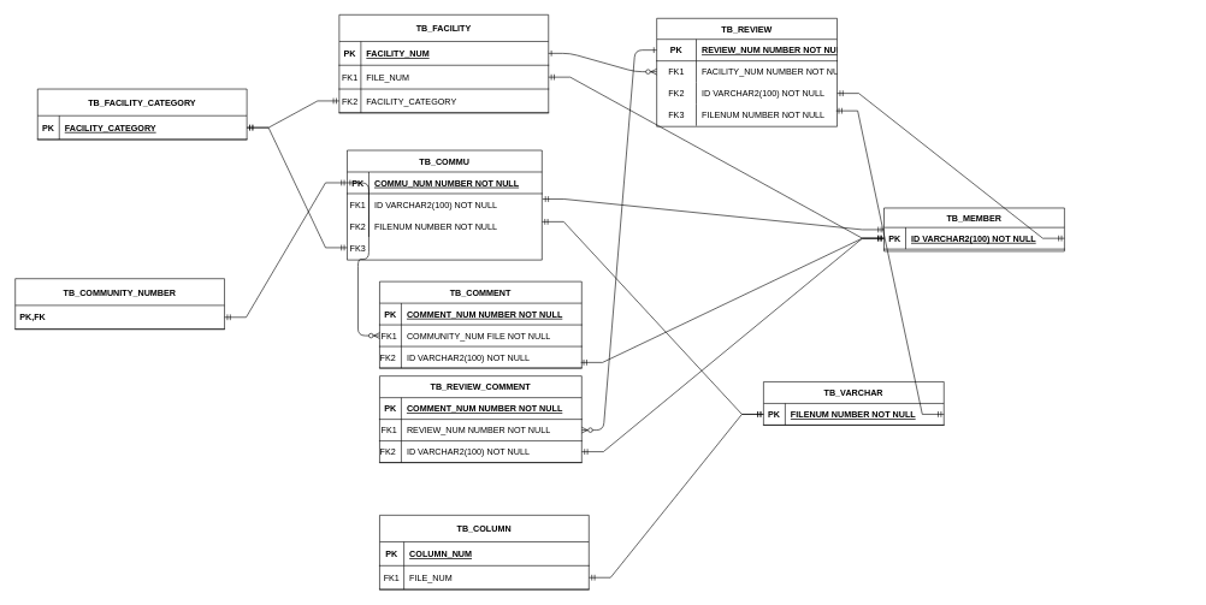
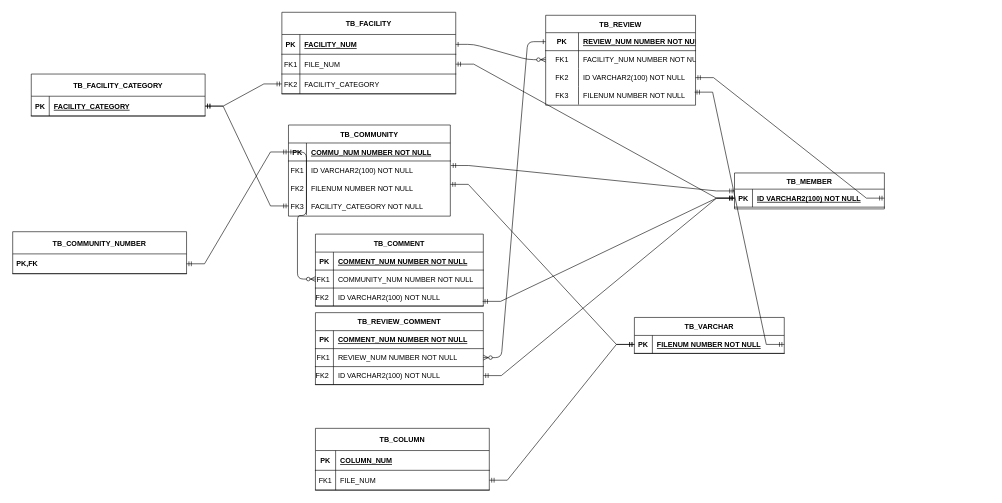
- <mxCell id="30" value="TB_COMMU" style="shape=table;startSize=30;container=1;collapsible=1;childLayout=tableLayout;fixedRows=1;rowLines=0;fontStyle=1;align=center;resizeLast=1;" parent="1" vertex="1"><mxGeometry x="480" y="208" width="270" height="152" as="geometry" /></mxCell>
+ <mxCell id="30" value="TB_COMMUNITY" style="shape=table;startSize=30;container=1;collapsible=1;childLayout=tableLayout;fixedRows=1;rowLines=0;fontStyle=1;align=center;resizeLast=1;" parent="1" vertex="1"><mxGeometry x="480" y="208" width="270" height="152" as="geometry" /></mxCell>
+ <mxCell id="42" value="FACILITY_CATEGORY NOT NULL" style="shape=partialRectangle;overflow=hidden;connectable=0;fillColor=none;top=0;left=0;bottom=0;right=0;align=left;spacingLeft=6;" parent="40" vertex="1"><mxGeometry x="30" width="240" height="30" as="geometry"><mxRectangle width="240" height="30" as="alternateBounds" /></mxGeometry></mxCell>
- <mxCell id="49" value="COMMUNITY_NUM FILE NOT NULL" style="shape=partialRectangle;overflow=hidden;connectable=0;fillColor=none;top=0;left=0;bottom=0;right=0;align=left;spacingLeft=6;fontStyle=0;" parent="47" vertex="1"><mxGeometry x="30" width="250" height="30" as="geometry"><mxRectangle width="250" height="30" as="alternateBounds" /></mxGeometry></mxCell>
+ <mxCell id="49" value="COMMUNITY_NUM NUMBER NOT NULL" style="shape=partialRectangle;overflow=hidden;connectable=0;fillColor=none;top=0;left=0;bottom=0;right=0;align=left;spacingLeft=6;fontStyle=0;" parent="47" vertex="1"><mxGeometry x="30" width="250" height="30" as="geometry"><mxRectangle width="250" height="30" as="alternateBounds" /></mxGeometry></mxCell>
